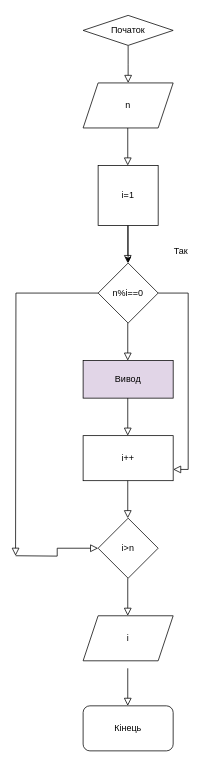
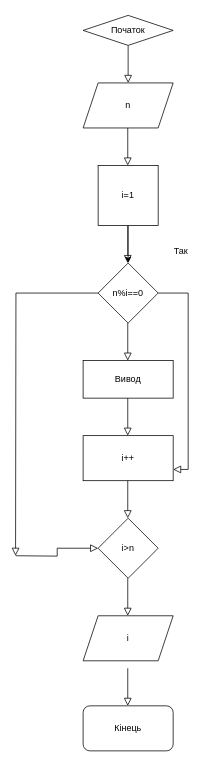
- <mxCell id="16" value="Вивод" style="rounded=0;whiteSpace=wrap;html=1;fillColor=#e1d5e7;" vertex="1" parent="1"><mxGeometry x="110" y="480" width="120" height="50" as="geometry" /></mxCell>
+ <mxCell id="16" value="Вивод" style="rounded=0;whiteSpace=wrap;html=1;" vertex="1" parent="1"><mxGeometry x="110" y="480" width="120" height="50" as="geometry" /></mxCell>
